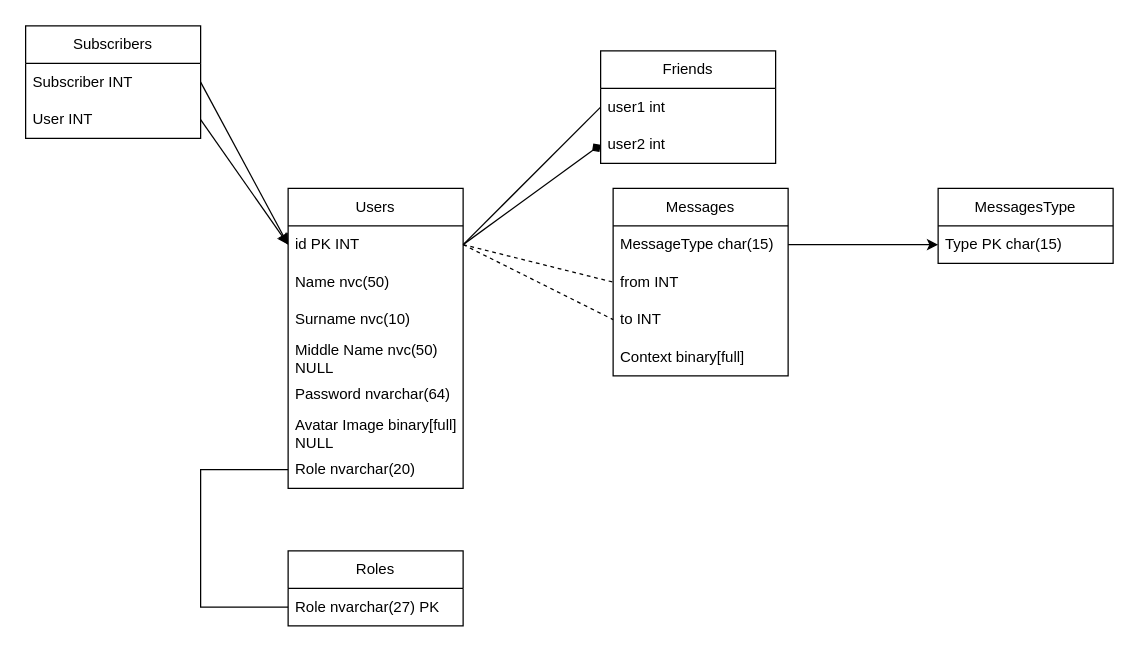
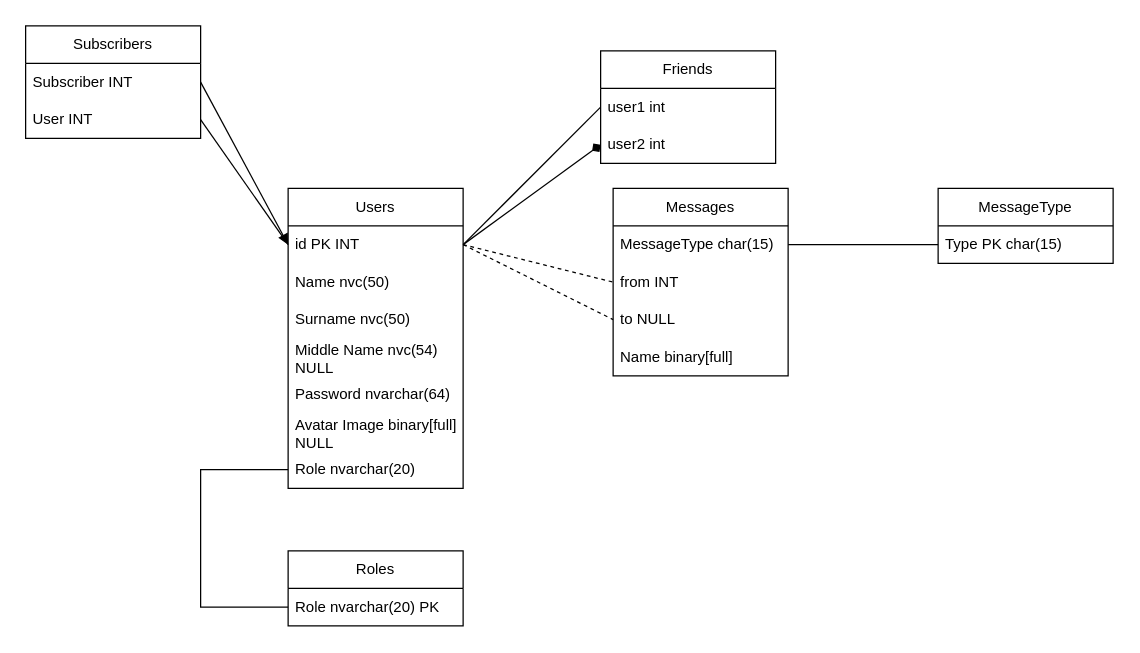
- <mxCell id="10" value="MessagesType" style="swimlane;fontStyle=0;childLayout=stackLayout;horizontal=1;startSize=30;horizontalStack=0;resizeParent=1;resizeParentMax=0;resizeLast=0;collapsible=1;marginBottom=0;whiteSpace=wrap;html=1;" parent="1" vertex="1"><mxGeometry x="750" y="150" width="140" height="60" as="geometry" /></mxCell>
+ <mxCell id="10" value="MessageType" style="swimlane;fontStyle=0;childLayout=stackLayout;horizontal=1;startSize=30;horizontalStack=0;resizeParent=1;resizeParentMax=0;resizeLast=0;collapsible=1;marginBottom=0;whiteSpace=wrap;html=1;" parent="1" vertex="1"><mxGeometry x="750" y="150" width="140" height="60" as="geometry" /></mxCell>
- <mxCell id="32" value="" style="endArrow=classic;html=1;rounded=0;exitX=1;exitY=0.5;exitDx=0;exitDy=0;entryX=0;entryY=0.5;entryDx=0;entryDy=0;" edge="1" parent="1" source="30" target="3"><mxGeometry width="50" height="50" relative="1" as="geometry"><mxPoint x="170" y="75" as="sourcePoint" /><mxPoint x="240" y="205" as="targetPoint" /></mxGeometry></mxCell>
+ <mxCell id="32" value="" style="endArrow=none;html=1;rounded=0;exitX=1;exitY=0.5;exitDx=0;exitDy=0;entryX=0;entryY=0.5;entryDx=0;entryDy=0;" edge="1" parent="1" source="30" target="3"><mxGeometry width="50" height="50" relative="1" as="geometry"><mxPoint x="170" y="75" as="sourcePoint" /><mxPoint x="240" y="205" as="targetPoint" /></mxGeometry></mxCell>
- <mxCell id="19" value="" style="endArrow=classic;html=1;rounded=0;exitX=1;exitY=0.5;exitDx=0;exitDy=0;entryX=0;entryY=0.5;entryDx=0;entryDy=0;" parent="1" source="13" target="11" edge="1"><mxGeometry width="50" height="50" relative="1" as="geometry"><mxPoint x="630" y="200" as="sourcePoint" /><mxPoint x="750" y="230" as="targetPoint" /></mxGeometry></mxCell>
+ <mxCell id="19" value="" style="endArrow=none;html=1;rounded=0;exitX=1;exitY=0.5;exitDx=0;exitDy=0;entryX=0;entryY=0.5;entryDx=0;entryDy=0;" parent="1" source="13" target="11" edge="1"><mxGeometry width="50" height="50" relative="1" as="geometry"><mxPoint x="630" y="200" as="sourcePoint" /><mxPoint x="750" y="230" as="targetPoint" /></mxGeometry></mxCell>
- <mxCell id="5" value="Surname nvc(10)" style="text;strokeColor=none;fillColor=none;align=left;verticalAlign=middle;spacingLeft=4;spacingRight=4;overflow=hidden;points=[[0,0.5],[1,0.5]];portConstraint=eastwest;rotatable=0;whiteSpace=wrap;html=1;" parent="2" vertex="1"><mxGeometry y="90" width="140" height="30" as="geometry" /></mxCell>
+ <mxCell id="5" value="Surname nvc(50)" style="text;strokeColor=none;fillColor=none;align=left;verticalAlign=middle;spacingLeft=4;spacingRight=4;overflow=hidden;points=[[0,0.5],[1,0.5]];portConstraint=eastwest;rotatable=0;whiteSpace=wrap;html=1;" parent="2" vertex="1"><mxGeometry y="90" width="140" height="30" as="geometry" /></mxCell>
- <mxCell id="15" value="to INT" style="text;strokeColor=none;fillColor=none;align=left;verticalAlign=middle;spacingLeft=4;spacingRight=4;overflow=hidden;points=[[0,0.5],[1,0.5]];portConstraint=eastwest;rotatable=0;whiteSpace=wrap;html=1;" parent="12" vertex="1"><mxGeometry y="90" width="140" height="30" as="geometry" /></mxCell>
+ <mxCell id="15" value="to NULL" style="text;strokeColor=none;fillColor=none;align=left;verticalAlign=middle;spacingLeft=4;spacingRight=4;overflow=hidden;points=[[0,0.5],[1,0.5]];portConstraint=eastwest;rotatable=0;whiteSpace=wrap;html=1;" parent="12" vertex="1"><mxGeometry y="90" width="140" height="30" as="geometry" /></mxCell>
- <mxCell id="6" value="Middle Name nvc(50) NULL" style="text;strokeColor=none;fillColor=none;align=left;verticalAlign=middle;spacingLeft=4;spacingRight=4;overflow=hidden;points=[[0,0.5],[1,0.5]];portConstraint=eastwest;rotatable=0;whiteSpace=wrap;html=1;" parent="2" vertex="1"><mxGeometry y="120" width="140" height="30" as="geometry" /></mxCell>
+ <mxCell id="6" value="Middle Name nvc(54) NULL" style="text;strokeColor=none;fillColor=none;align=left;verticalAlign=middle;spacingLeft=4;spacingRight=4;overflow=hidden;points=[[0,0.5],[1,0.5]];portConstraint=eastwest;rotatable=0;whiteSpace=wrap;html=1;" parent="2" vertex="1"><mxGeometry y="120" width="140" height="30" as="geometry" /></mxCell>
- <mxCell id="16" value="Context binary[full]" style="text;strokeColor=none;fillColor=none;align=left;verticalAlign=middle;spacingLeft=4;spacingRight=4;overflow=hidden;points=[[0,0.5],[1,0.5]];portConstraint=eastwest;rotatable=0;whiteSpace=wrap;html=1;" parent="12" vertex="1"><mxGeometry y="120" width="140" height="30" as="geometry" /></mxCell>
+ <mxCell id="16" value="Name binary[full]" style="text;strokeColor=none;fillColor=none;align=left;verticalAlign=middle;spacingLeft=4;spacingRight=4;overflow=hidden;points=[[0,0.5],[1,0.5]];portConstraint=eastwest;rotatable=0;whiteSpace=wrap;html=1;" parent="12" vertex="1"><mxGeometry y="120" width="140" height="30" as="geometry" /></mxCell>
- <mxCell id="21" value="Role nvarchar(27) PK" style="text;strokeColor=none;fillColor=none;align=left;verticalAlign=middle;spacingLeft=4;spacingRight=4;overflow=hidden;points=[[0,0.5],[1,0.5]];portConstraint=eastwest;rotatable=0;whiteSpace=wrap;html=1;" parent="20" vertex="1"><mxGeometry y="30" width="140" height="30" as="geometry" /></mxCell>
+ <mxCell id="21" value="Role nvarchar(20) PK" style="text;strokeColor=none;fillColor=none;align=left;verticalAlign=middle;spacingLeft=4;spacingRight=4;overflow=hidden;points=[[0,0.5],[1,0.5]];portConstraint=eastwest;rotatable=0;whiteSpace=wrap;html=1;" parent="20" vertex="1"><mxGeometry y="30" width="140" height="30" as="geometry" /></mxCell>
